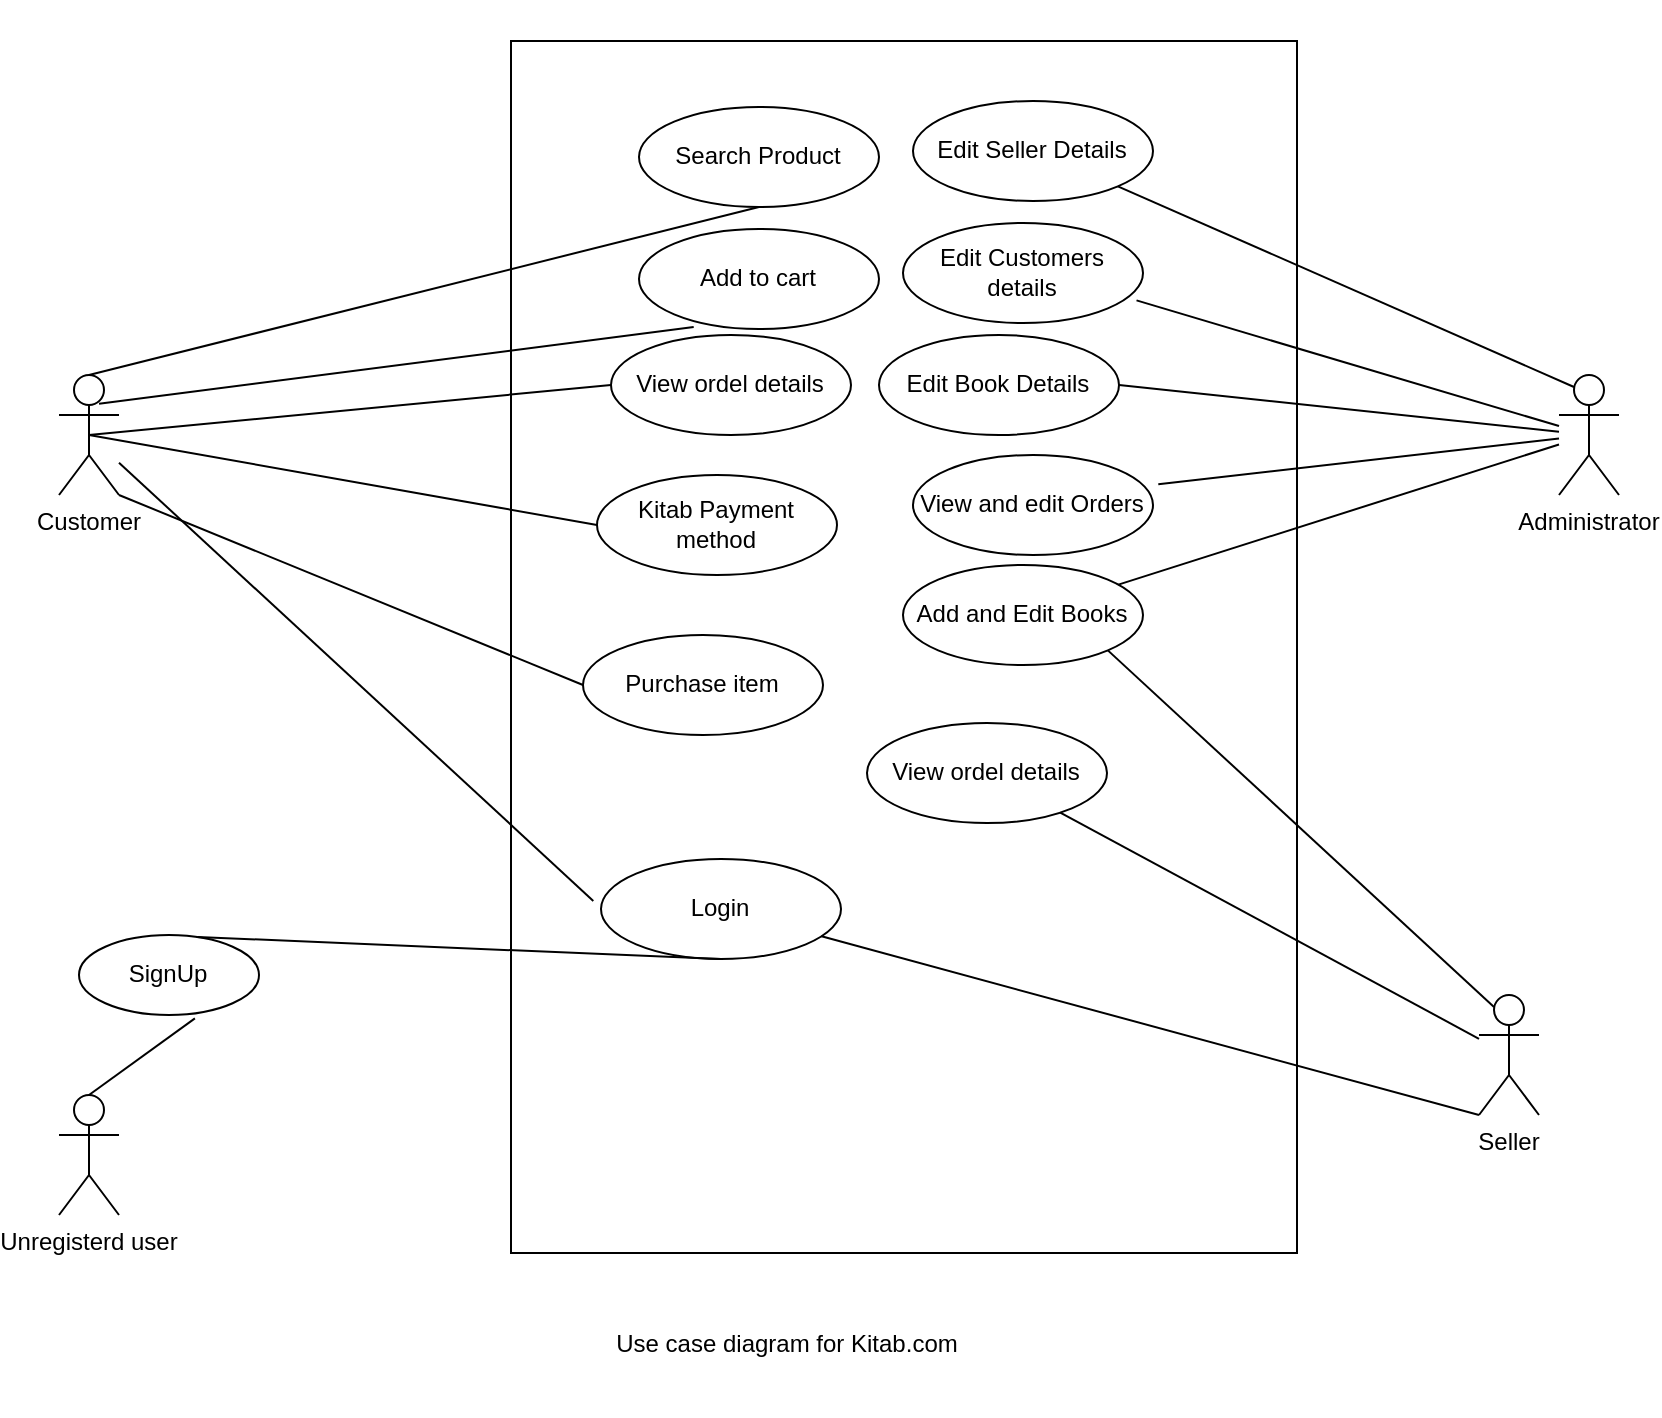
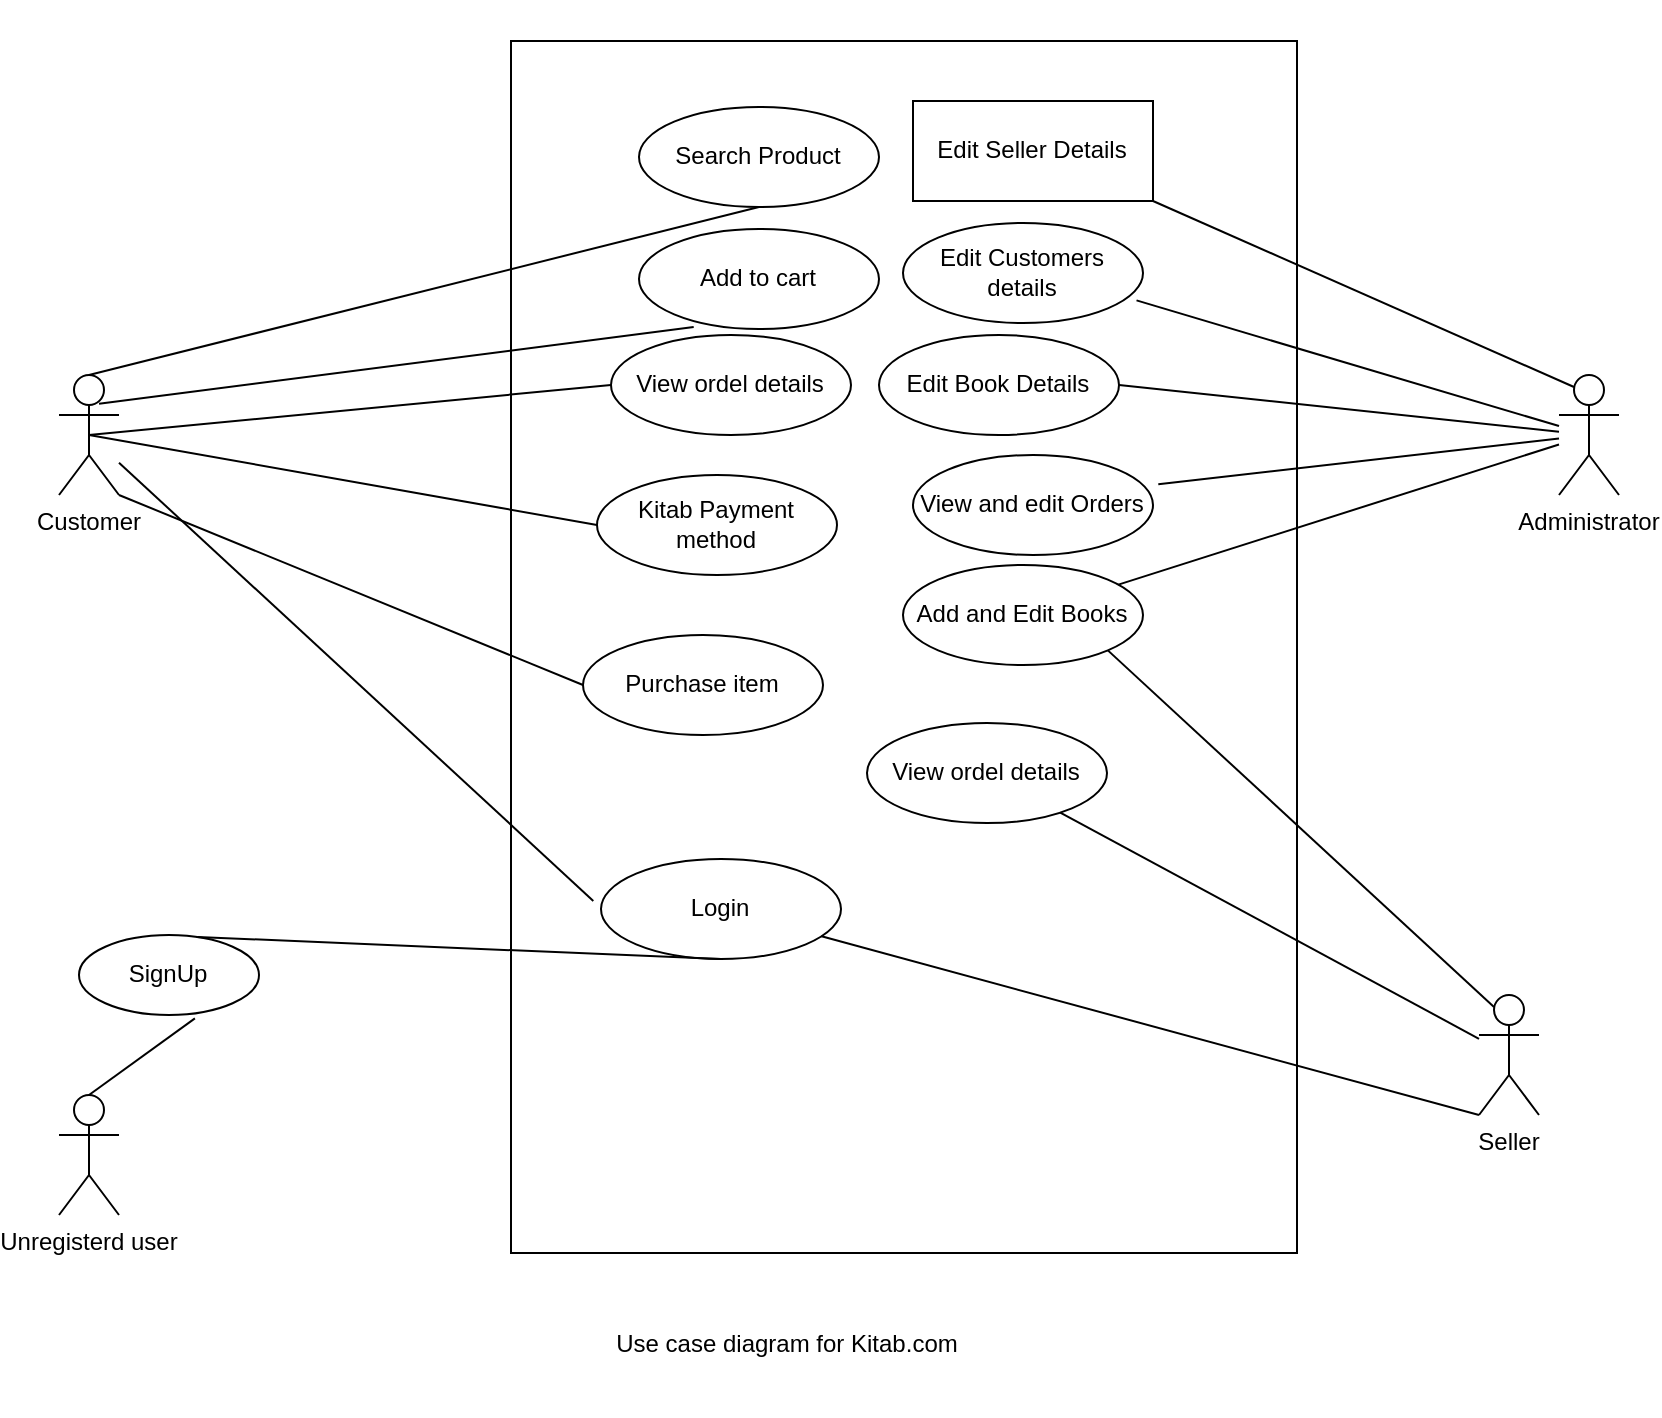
- <mxCell id="20" value="Edit Seller Details" style="ellipse;whiteSpace=wrap;html=1;" parent="1" vertex="1"><mxGeometry x="447" y="50" width="120" height="50" as="geometry" /></mxCell>
+ <mxCell id="20" value="Edit Seller Details" style="whiteSpace=wrap;html=1;rounded=0;" parent="1" vertex="1"><mxGeometry x="447" y="50" width="120" height="50" as="geometry" /></mxCell>
